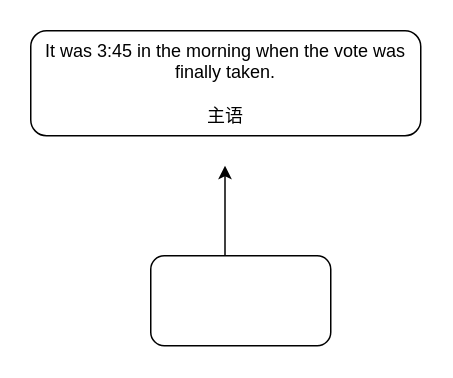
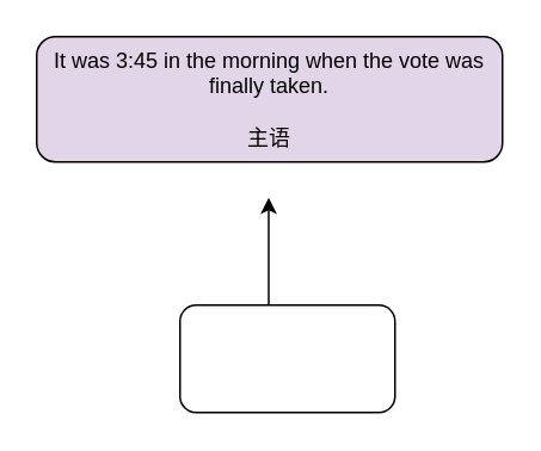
- <mxCell id="2" value="It was 3:45 in the morning when the vote was finally taken.&lt;br&gt;&lt;br&gt;主语" style="rounded=1;whiteSpace=wrap;html=1;" vertex="1" parent="1"><mxGeometry x="20" y="20" width="260" height="70" as="geometry" /></mxCell>
+ <mxCell id="2" value="It was 3:45 in the morning when the vote was finally taken.&lt;br&gt;&lt;br&gt;主语" style="rounded=1;whiteSpace=wrap;html=1;fillColor=#e1d5e7;" vertex="1" parent="1"><mxGeometry x="20" y="20" width="260" height="70" as="geometry" /></mxCell>
